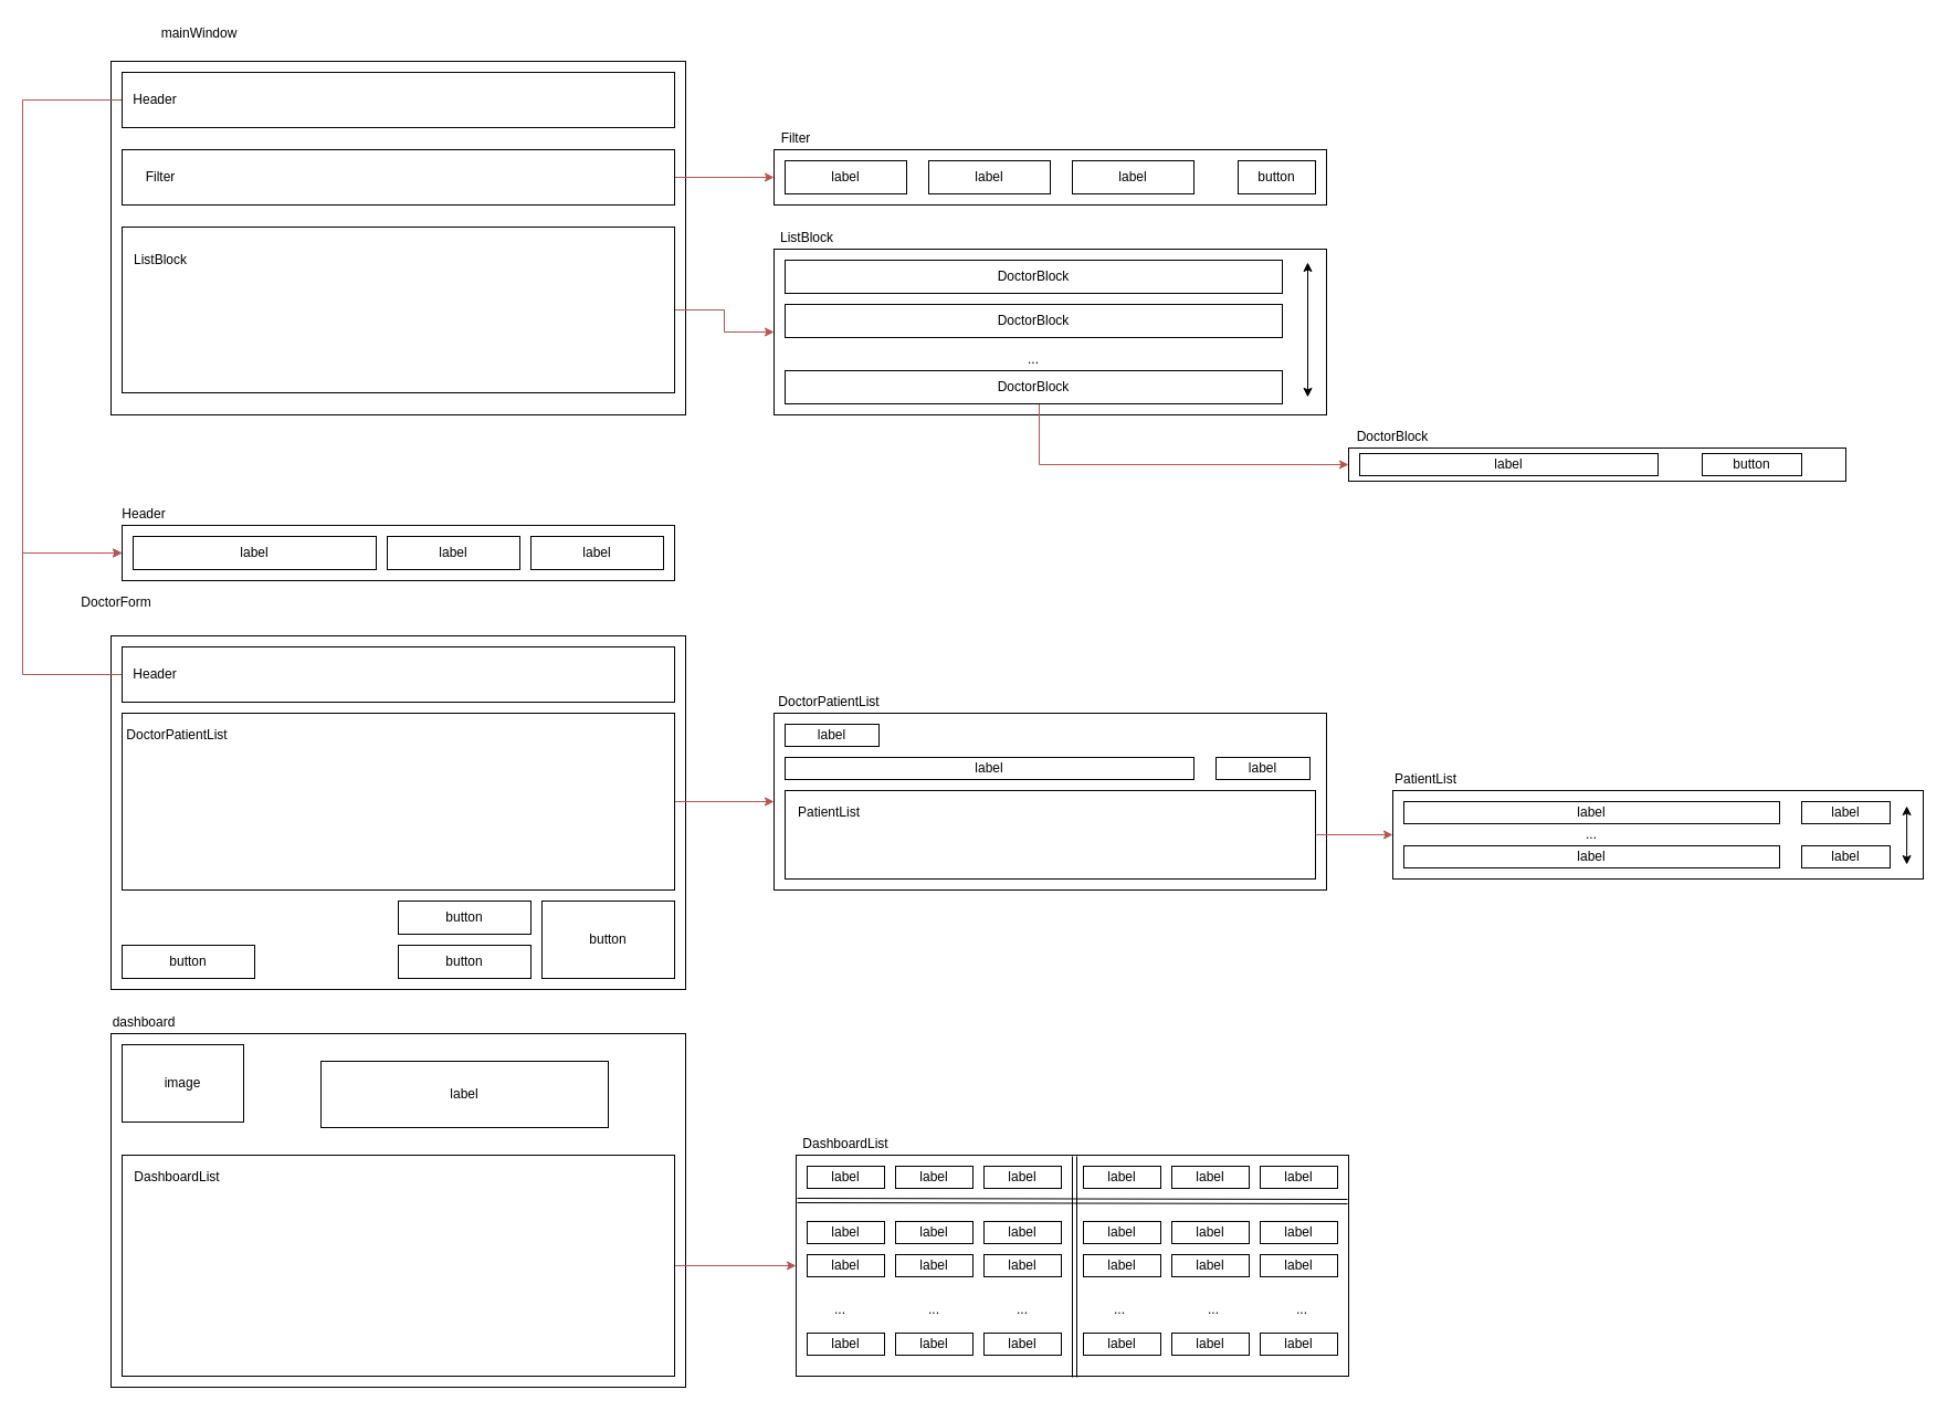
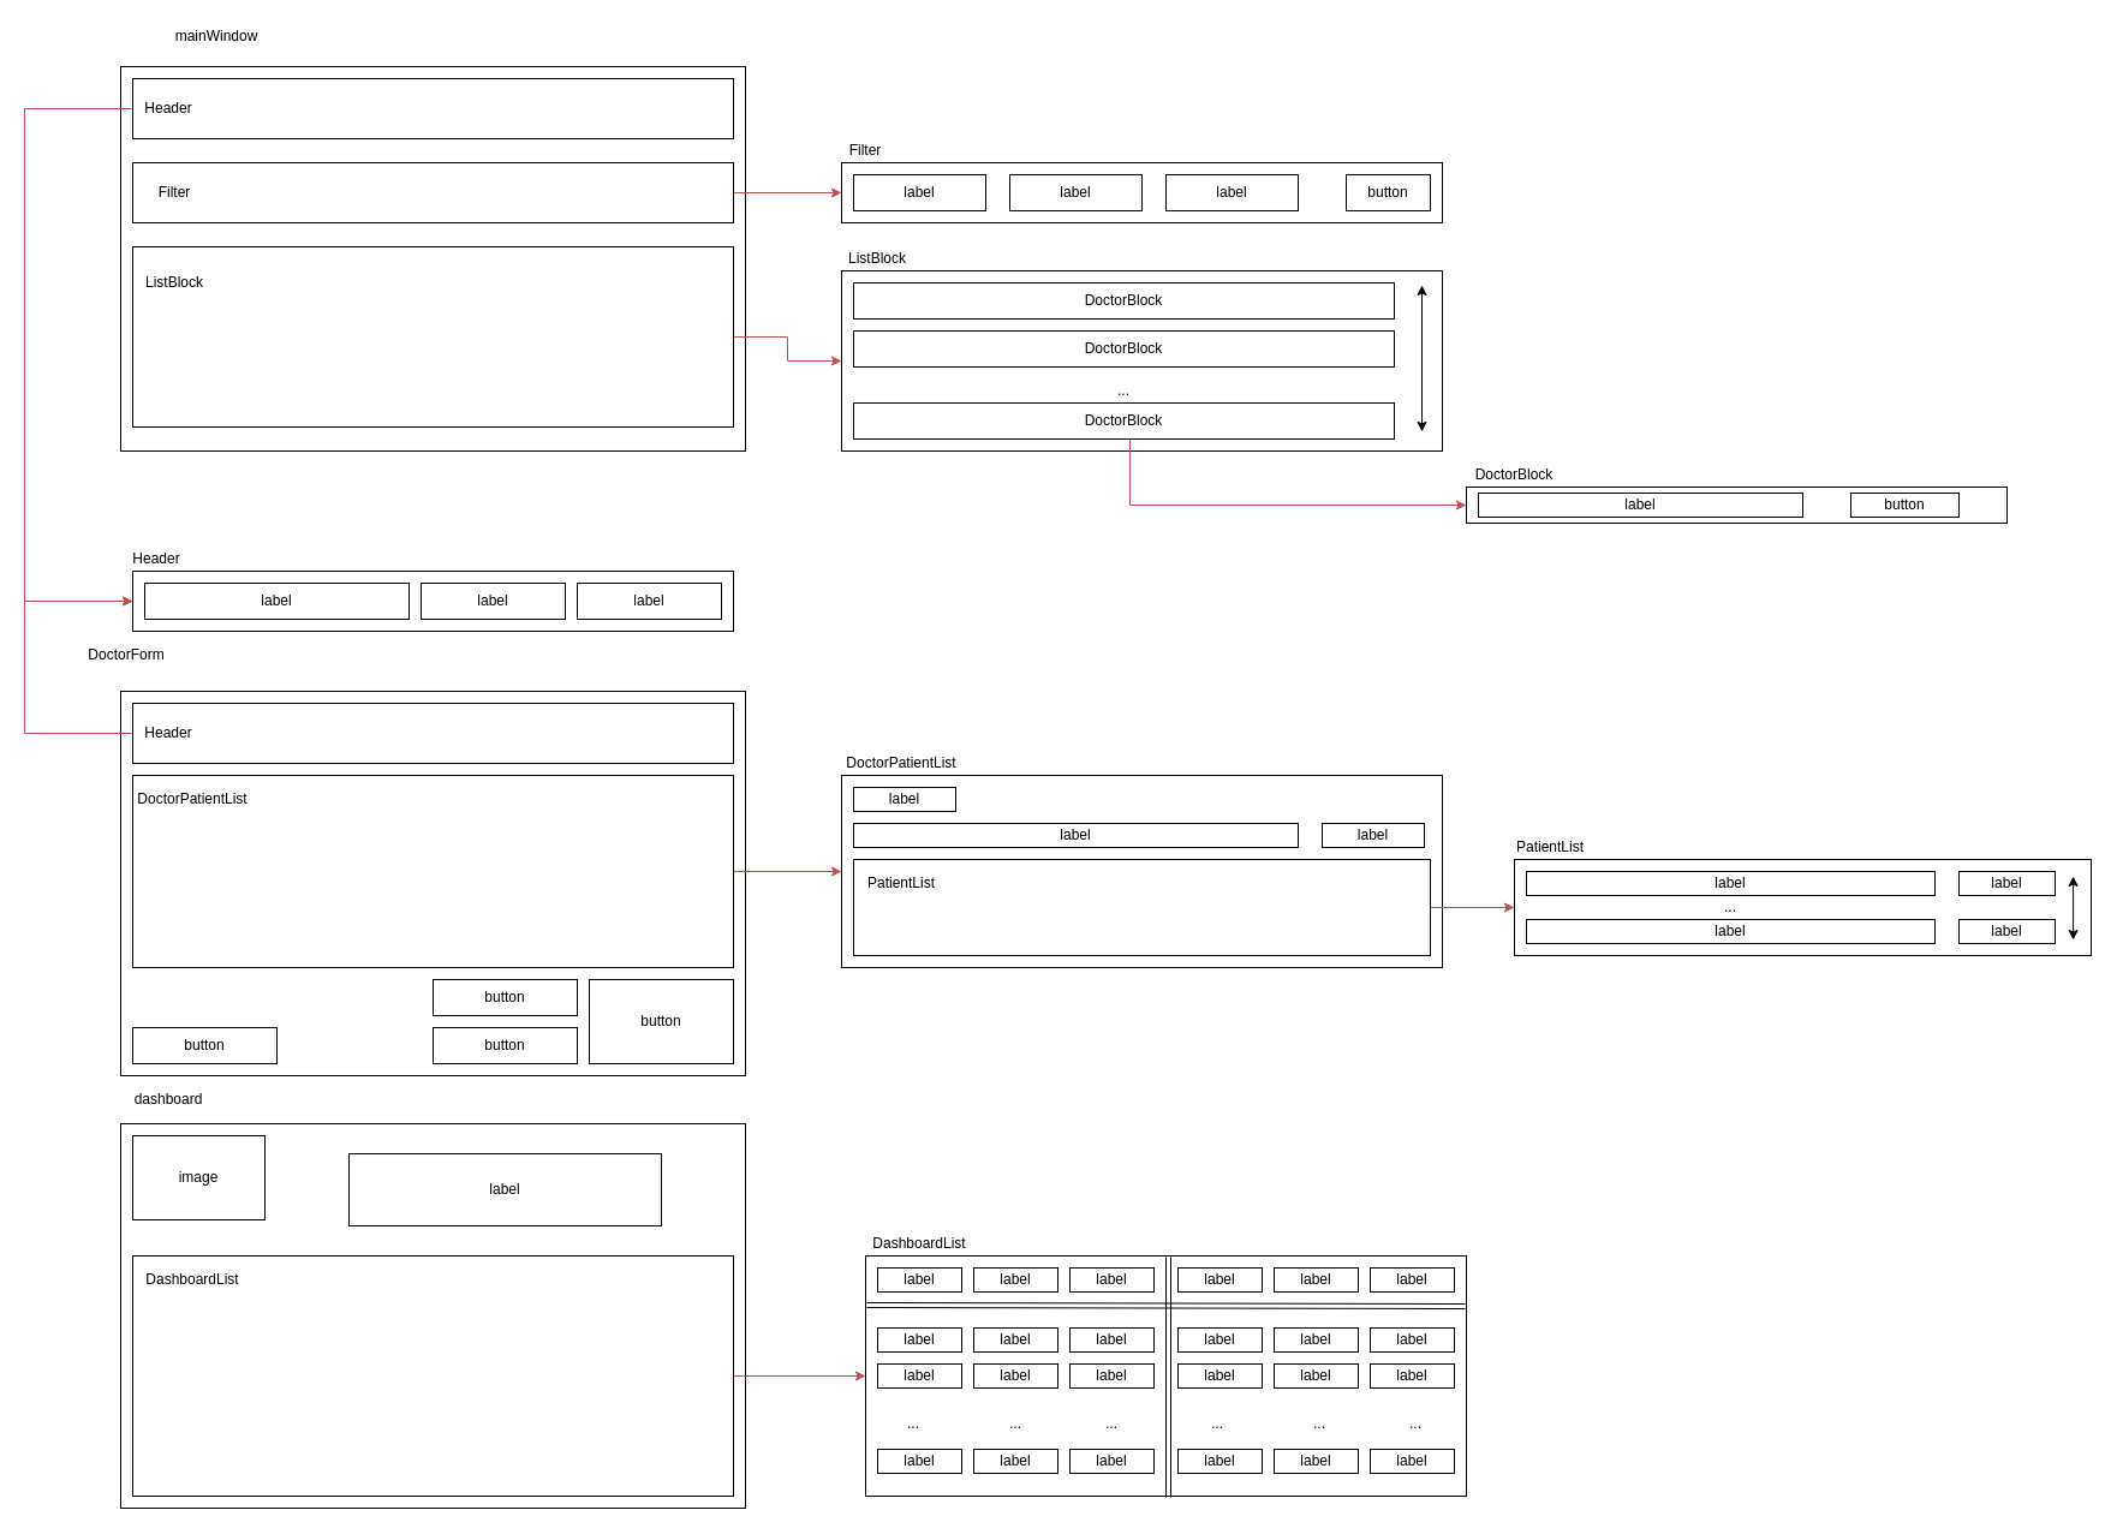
- <mxCell id="65" value="dashboard" style="text;html=1;strokeColor=none;fillColor=none;align=center;verticalAlign=middle;whiteSpace=wrap;rounded=0;" vertex="1" parent="1"><mxGeometry x="110" y="915" width="40" height="20" as="geometry" /></mxCell>
+ <mxCell id="65" value="dashboard" style="text;html=1;strokeColor=none;fillColor=none;align=center;verticalAlign=middle;whiteSpace=wrap;rounded=0;" vertex="1" parent="1"><mxGeometry x="120" y="905" width="40" height="20" as="geometry" /></mxCell>
